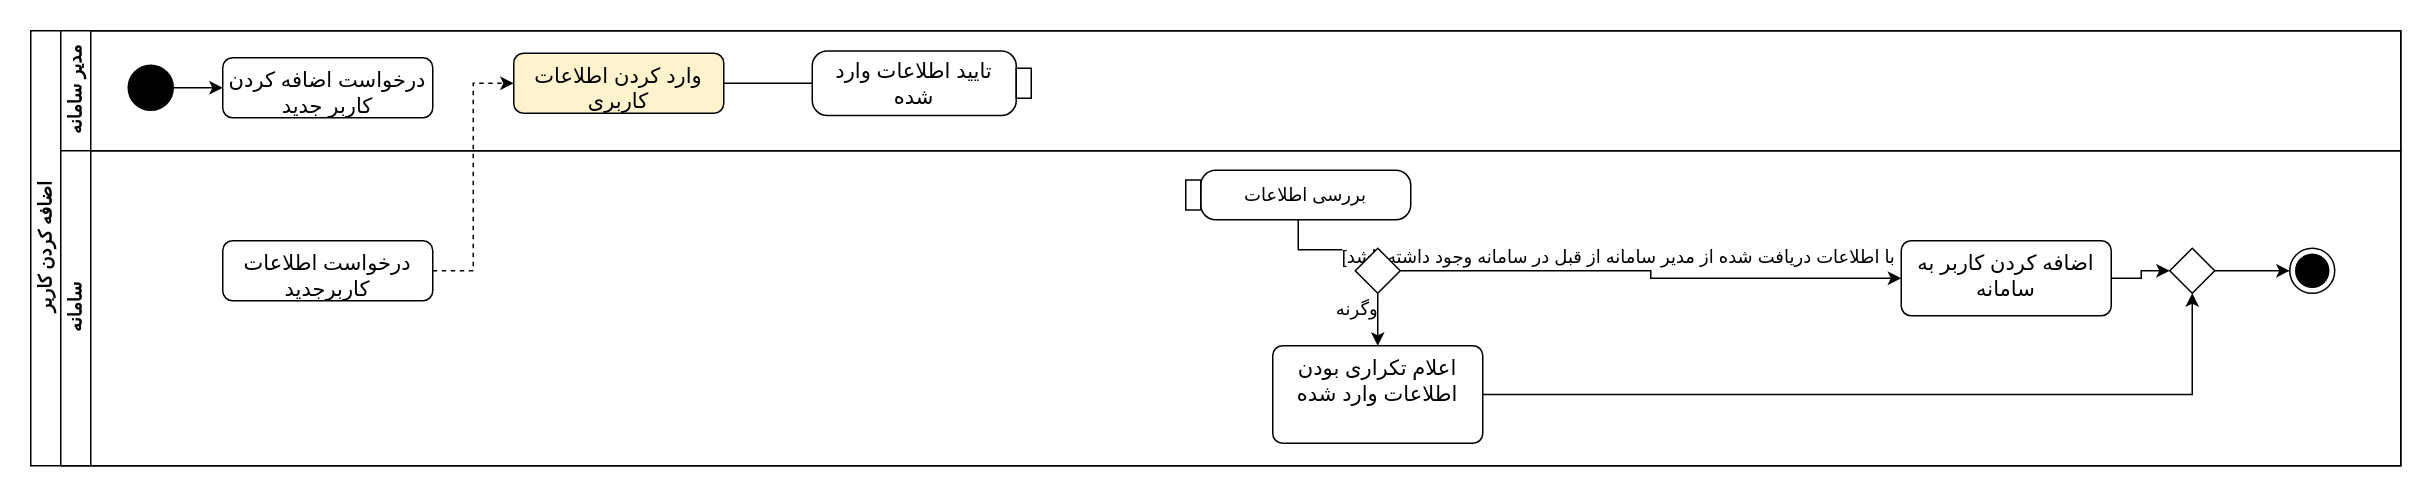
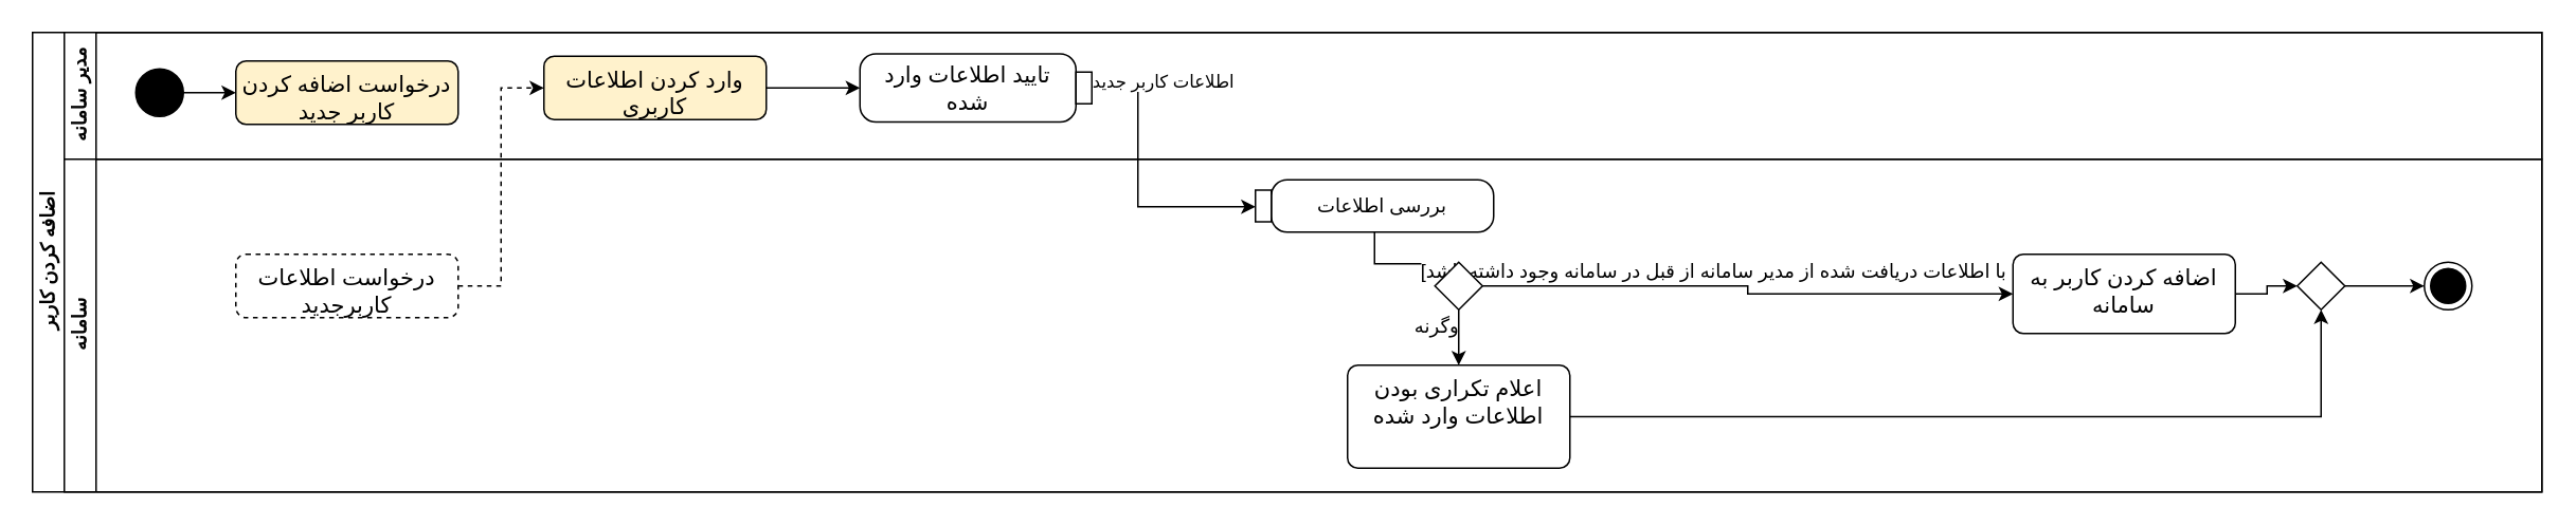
- <mxCell id="7" style="edgeStyle=orthogonalEdgeStyle;rounded=0;orthogonalLoop=1;jettySize=auto;html=1;endArrow=none;" edge="1" parent="3" source="6" target="8"><mxGeometry relative="1" as="geometry"><mxPoint x="599" y="35.043" as="sourcePoint" /><mxPoint x="624" y="35" as="targetPoint" /></mxGeometry></mxCell>
+ <mxCell id="7" style="edgeStyle=orthogonalEdgeStyle;rounded=0;orthogonalLoop=1;jettySize=auto;html=1;" edge="1" parent="3" source="6" target="8"><mxGeometry relative="1" as="geometry"><mxPoint x="599" y="35.043" as="sourcePoint" /><mxPoint x="624" y="35" as="targetPoint" /></mxGeometry></mxCell>
- <mxCell id="9" value="&lt;font style=&quot;font-size: 14px;&quot;&gt;درخواست اضافه کردن کاربر جدید&lt;/font&gt;" style="html=1;align=center;verticalAlign=top;rounded=1;absoluteArcSize=1;arcSize=13;dashed=0;whiteSpace=wrap;" vertex="1" parent="3"><mxGeometry x="108" y="18" width="140" height="40" as="geometry" /></mxCell>
+ <mxCell id="9" value="&lt;font style=&quot;font-size: 14px;&quot;&gt;درخواست اضافه کردن کاربر جدید&lt;/font&gt;" style="html=1;align=center;verticalAlign=top;rounded=1;absoluteArcSize=1;arcSize=13;dashed=0;whiteSpace=wrap;fillColor=#fff2cc;" vertex="1" parent="3"><mxGeometry x="108" y="18" width="140" height="40" as="geometry" /></mxCell>
+ <mxCell id="27" style="edgeStyle=orthogonalEdgeStyle;rounded=0;orthogonalLoop=1;jettySize=auto;html=1;" edge="1" parent="2" source="8" target="21"><mxGeometry relative="1" as="geometry"><Array as="points"><mxPoint x="696" y="35" /><mxPoint x="696" y="110" /></Array></mxGeometry></mxCell>
+ <mxCell id="28" value="اطلاعات کاربر جدید" style="edgeLabel;html=1;align=center;verticalAlign=middle;resizable=0;points=[];" connectable="0" vertex="1" parent="27"><mxGeometry x="-0.588" y="-1" relative="1" as="geometry"><mxPoint x="16" y="-13" as="offset" /></mxGeometry></mxCell>
- <mxCell id="12" value="&lt;font style=&quot;font-size: 14px;&quot;&gt;درخواست اطلاعات کاربرجدید&lt;/font&gt;" style="html=1;align=center;verticalAlign=top;rounded=1;absoluteArcSize=1;arcSize=13;dashed=0;whiteSpace=wrap;" vertex="1" parent="10"><mxGeometry x="108" y="60" width="140" height="40" as="geometry" /></mxCell>
+ <mxCell id="12" value="&lt;font style=&quot;font-size: 14px;&quot;&gt;درخواست اطلاعات کاربرجدید&lt;/font&gt;" style="html=1;align=center;verticalAlign=top;rounded=1;absoluteArcSize=1;arcSize=13;dashed=1;whiteSpace=wrap;" vertex="1" parent="10"><mxGeometry x="108" y="60" width="140" height="40" as="geometry" /></mxCell>
